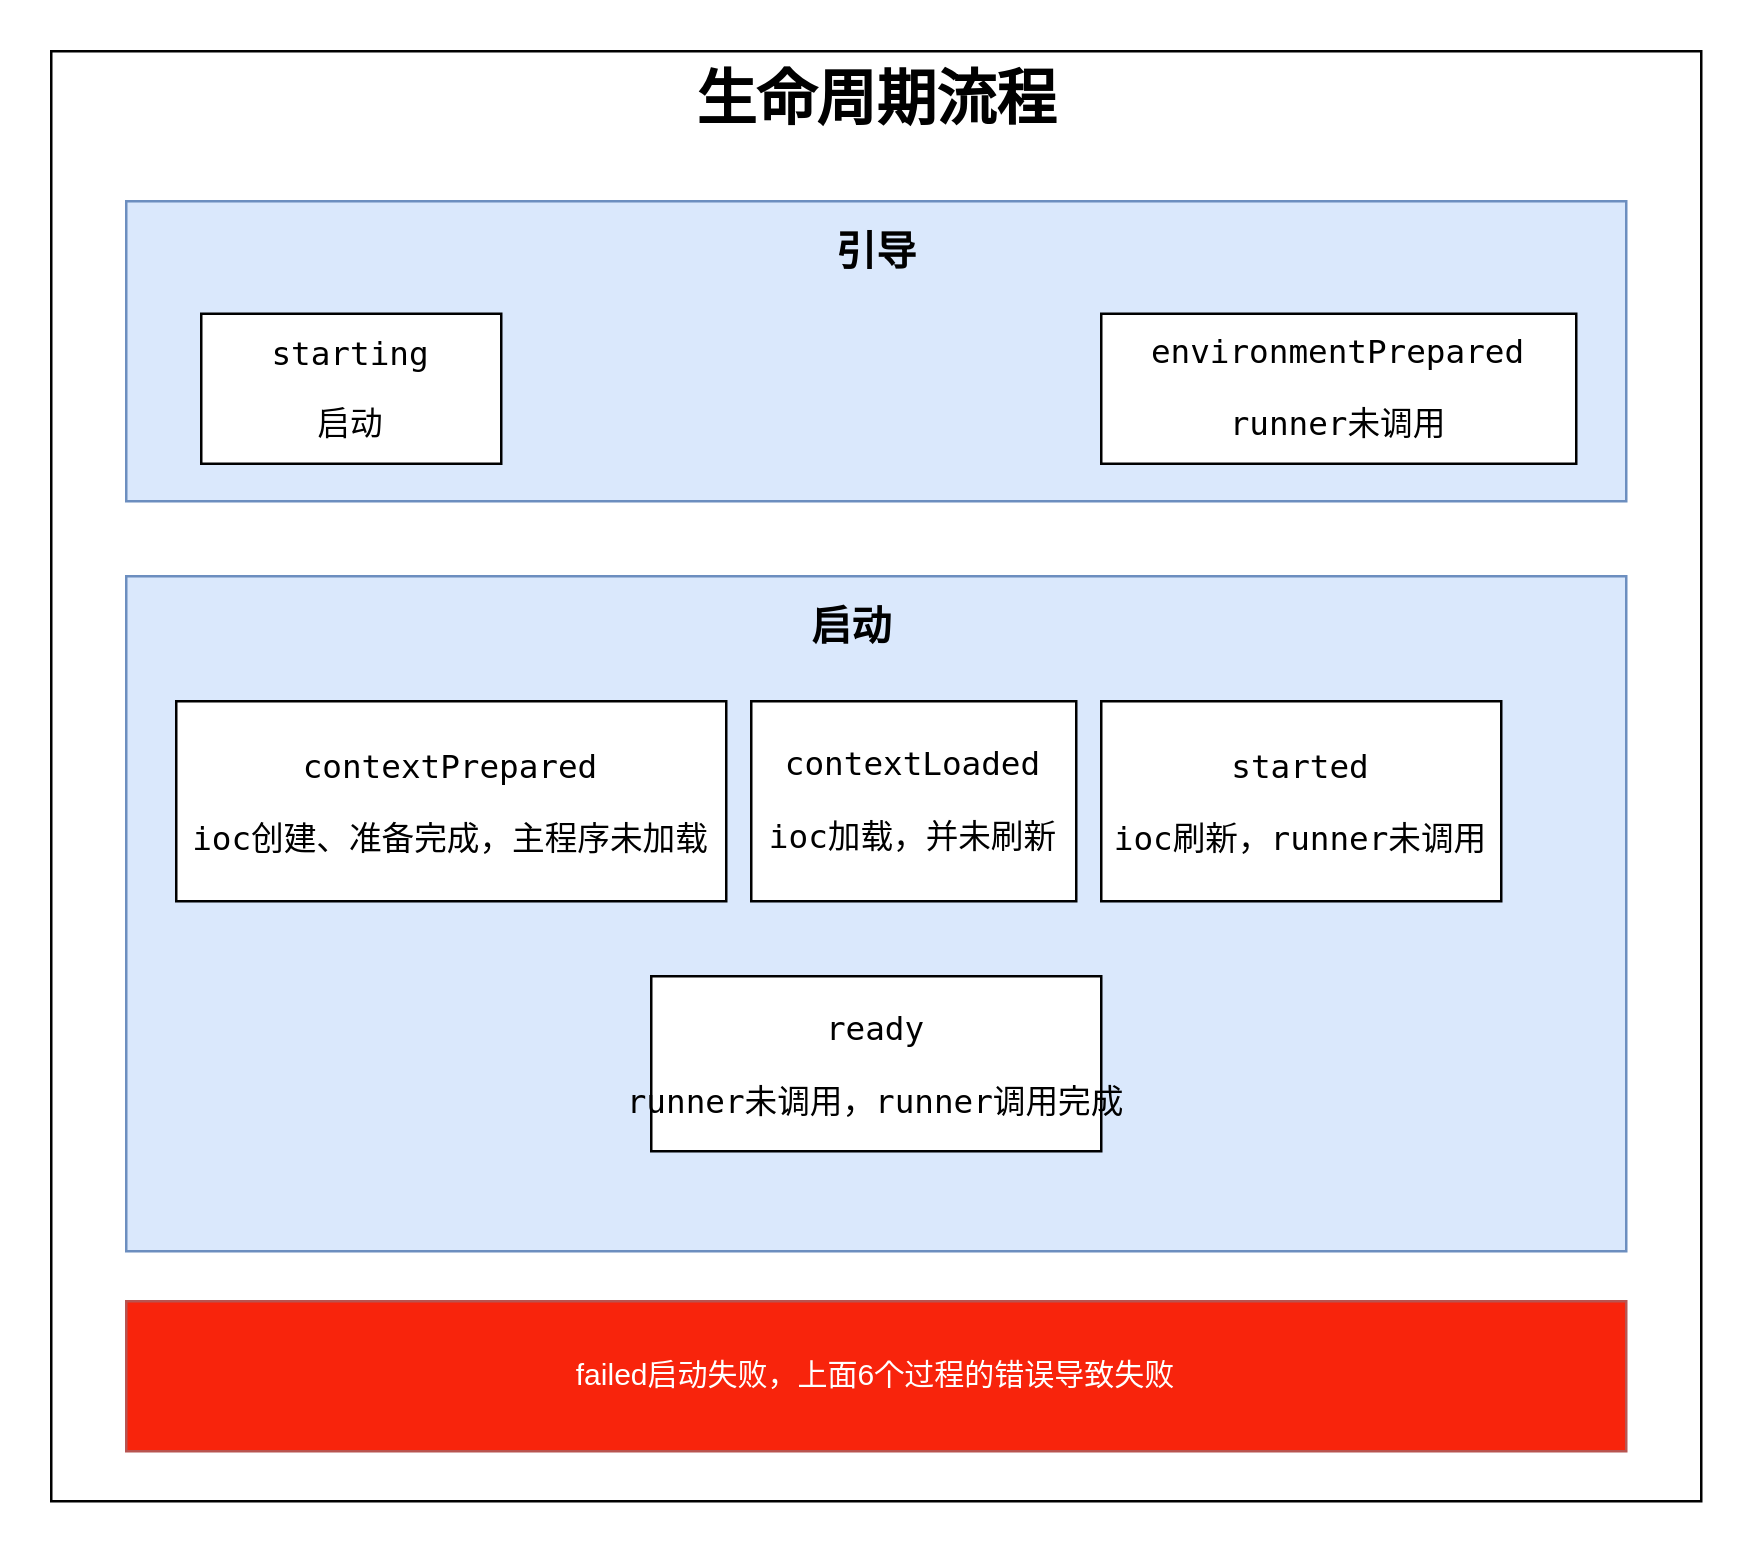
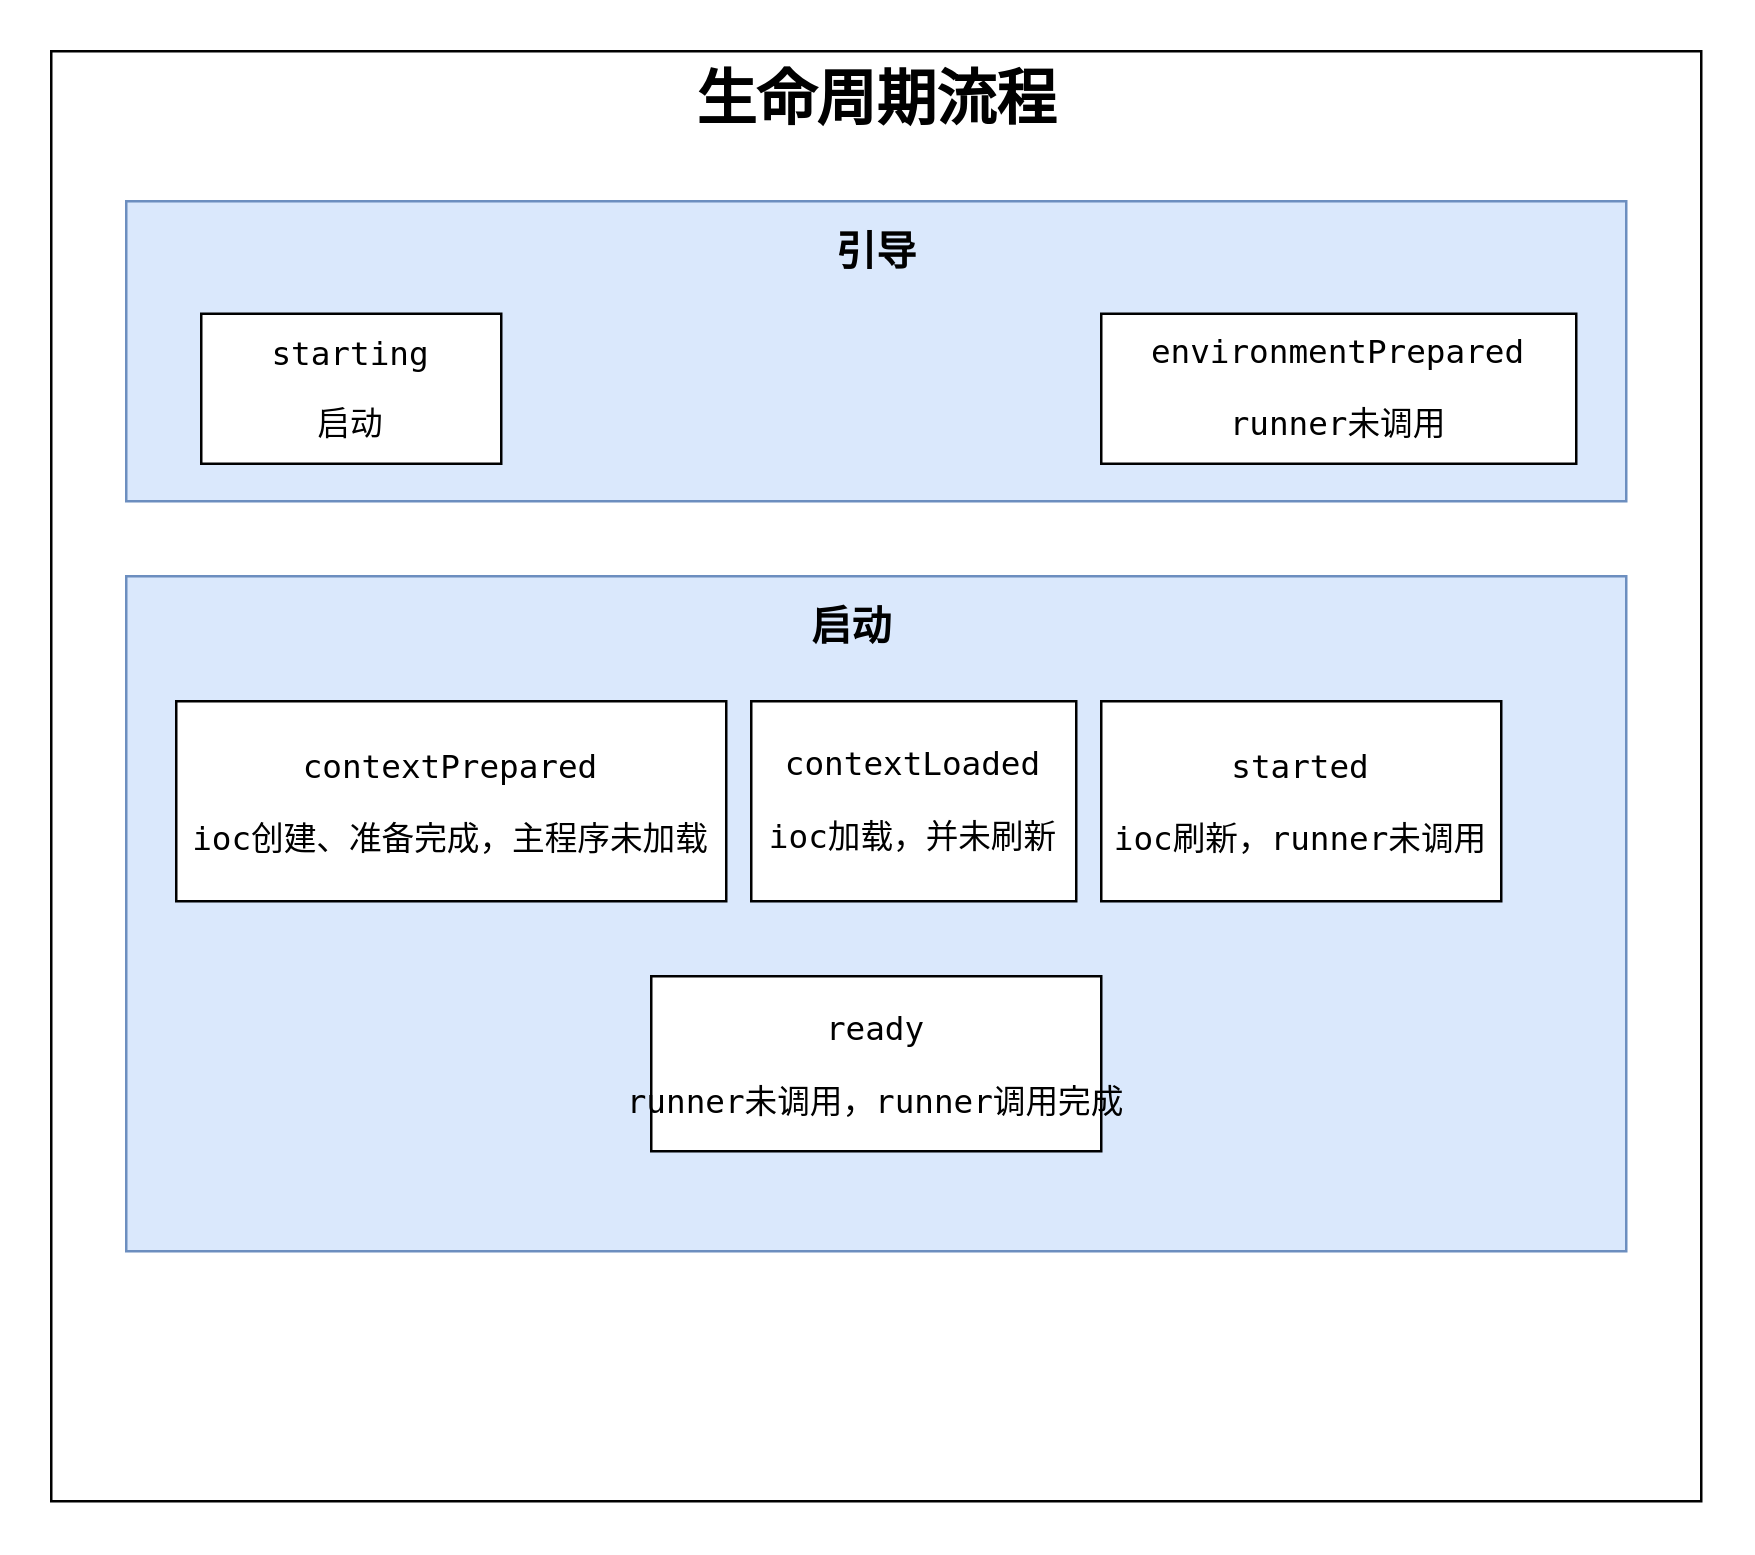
- <mxCell id="14" value="failed启动失败，上面6个过程的错误导致失败" style="rounded=0;whiteSpace=wrap;html=1;fillColor=#F8240C;strokeColor=#b85450;fontColor=#FFFFFF;" vertex="1" parent="1"><mxGeometry x="50" y="520" width="600" height="60" as="geometry" /></mxCell>
